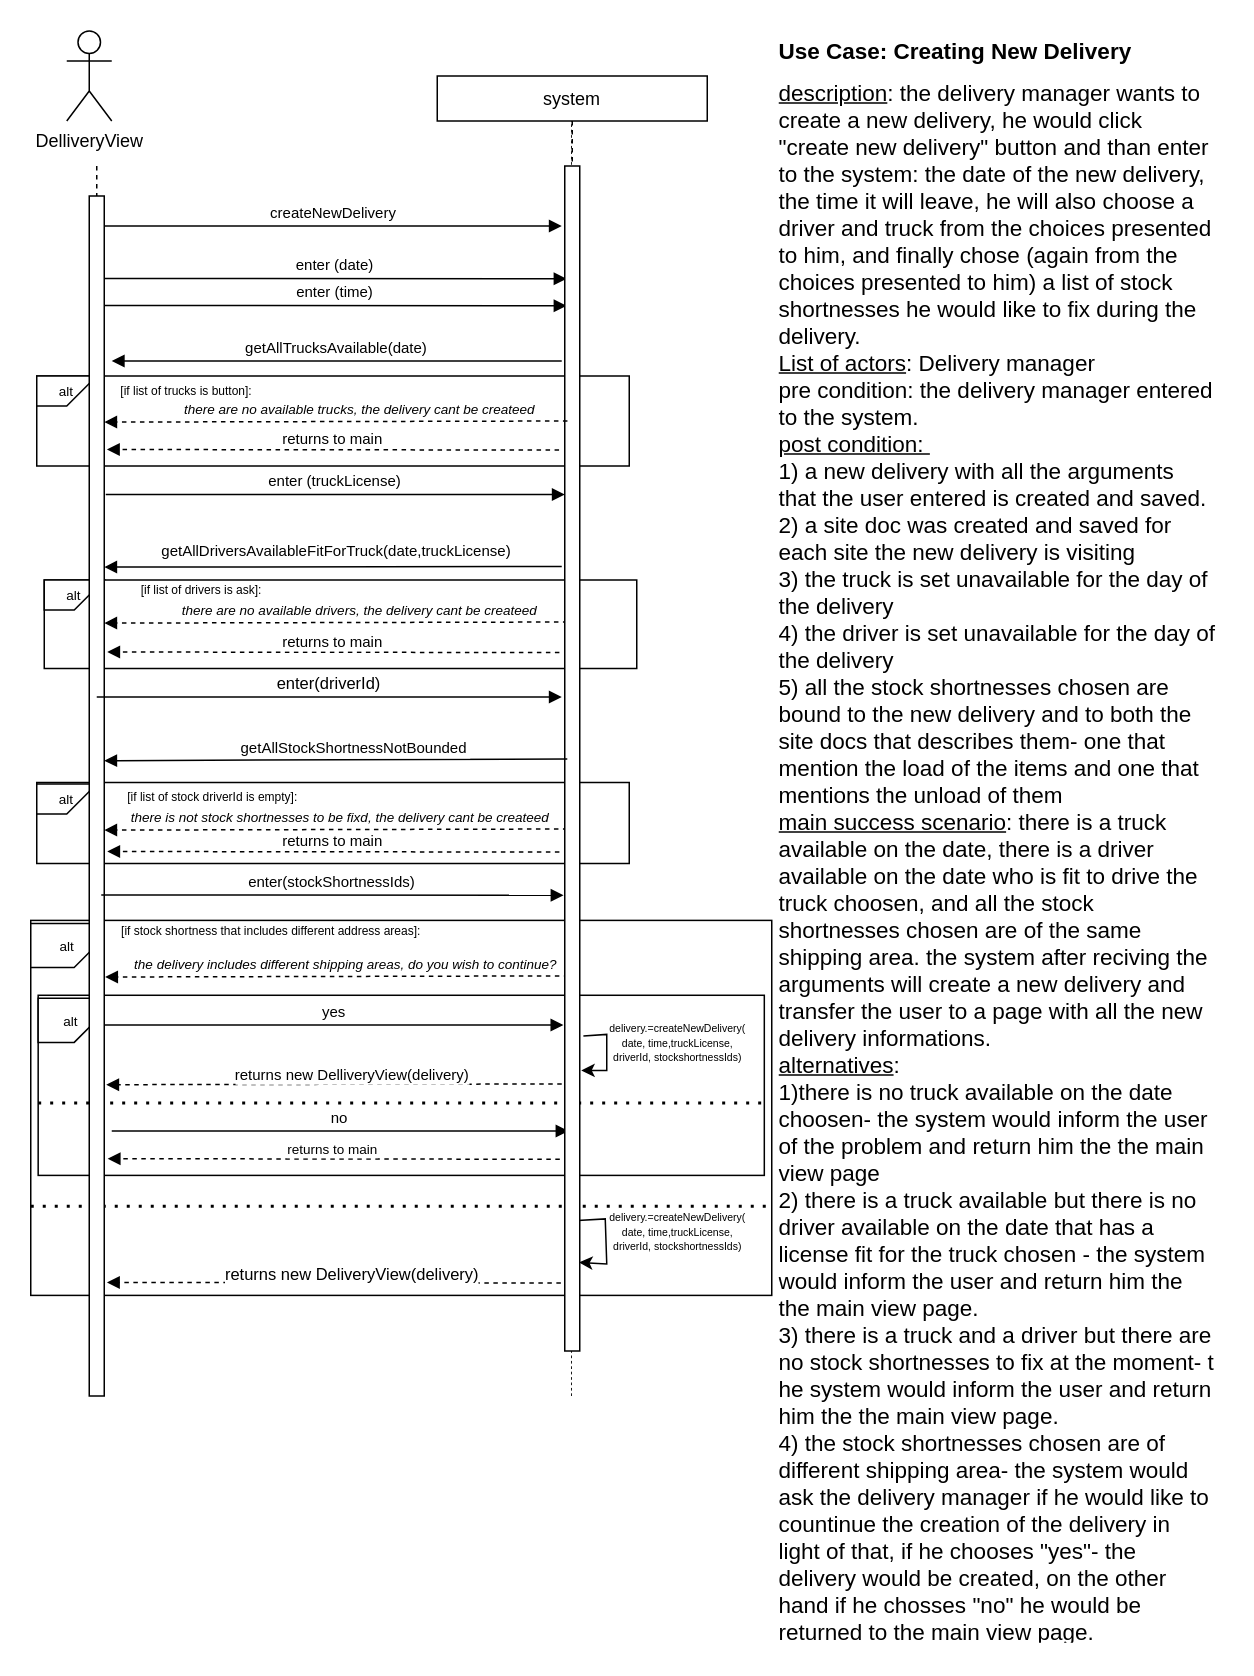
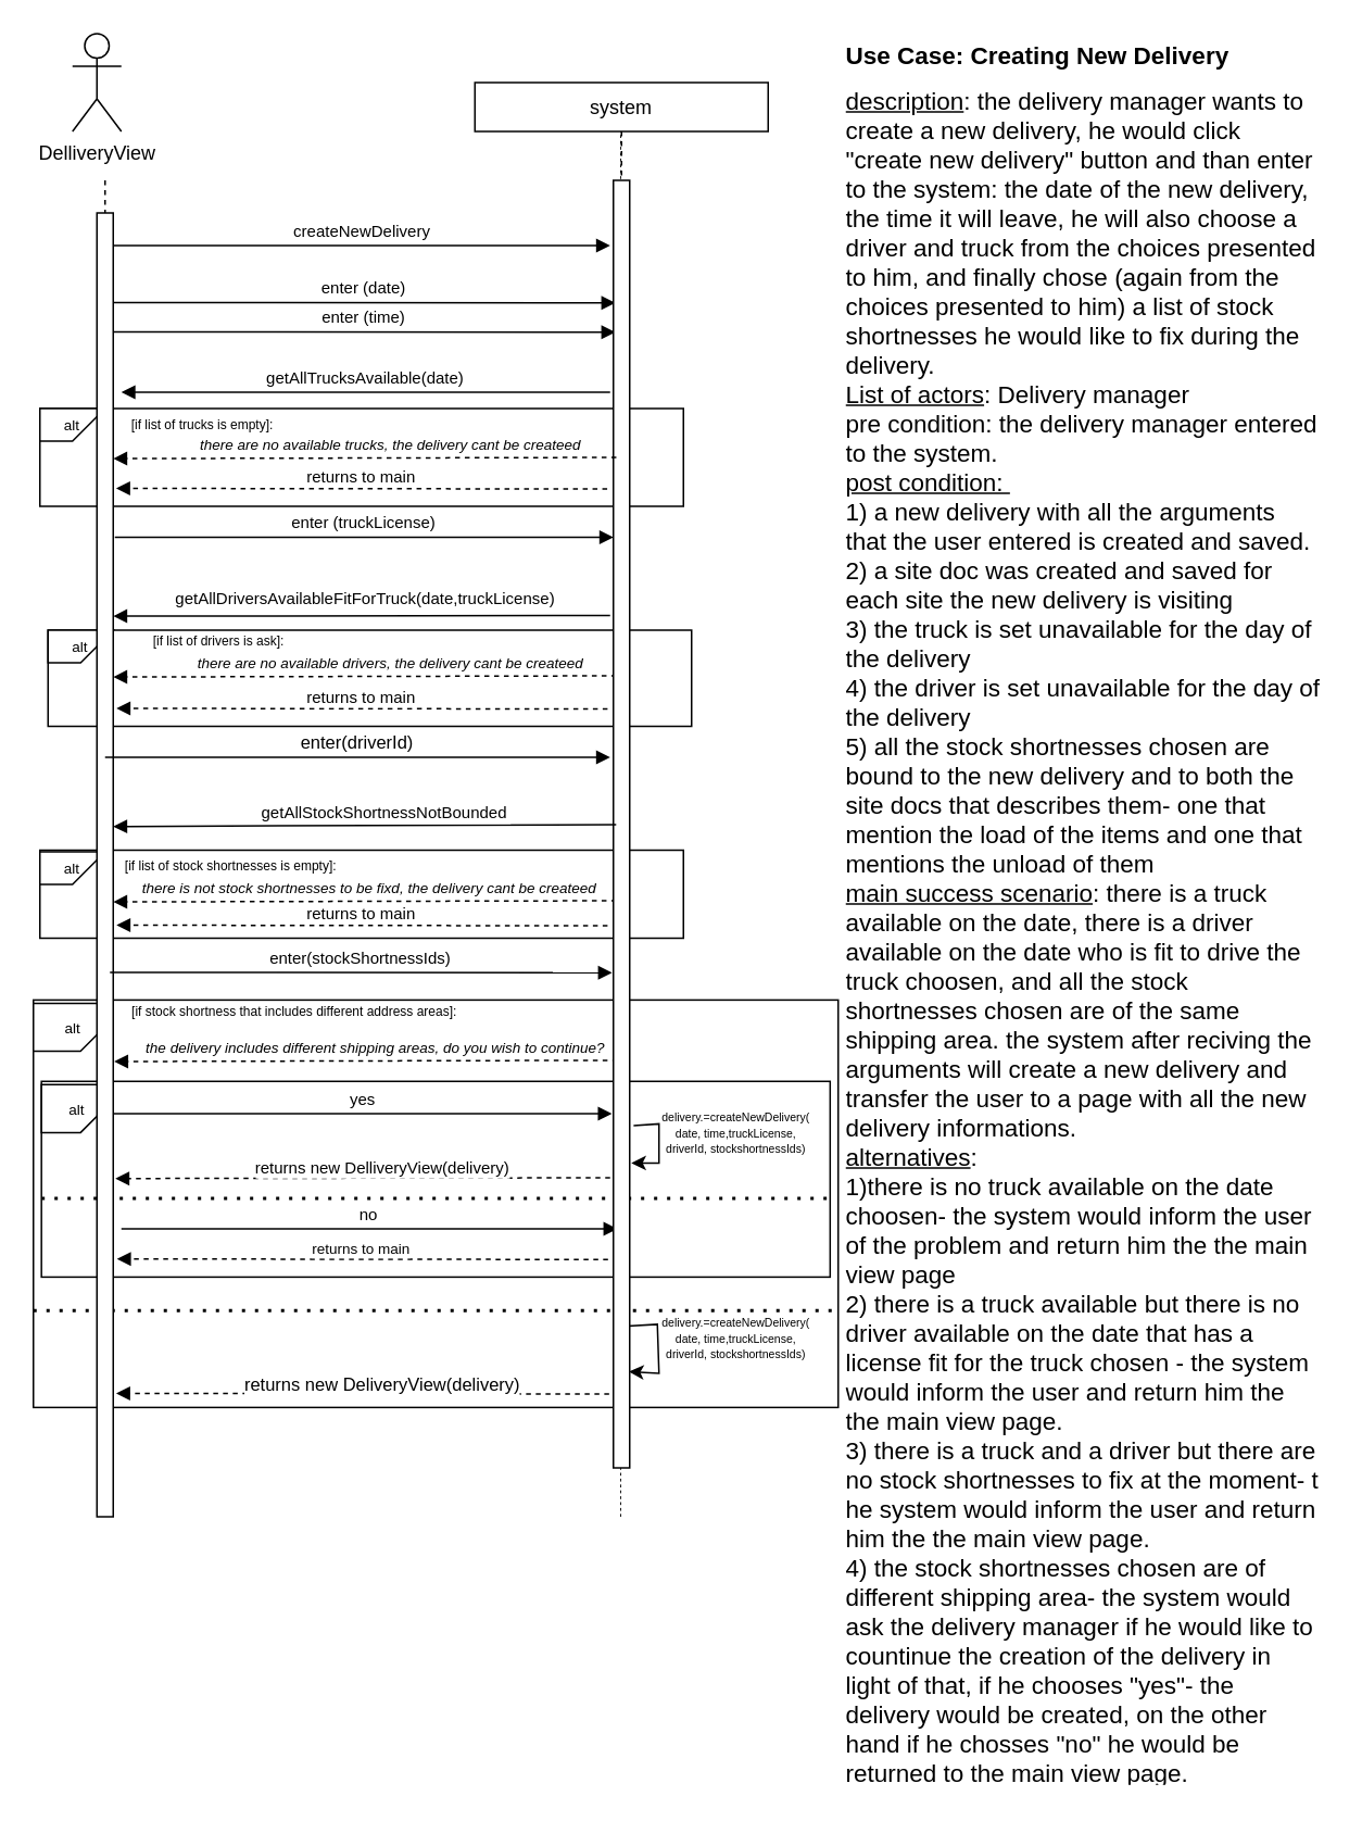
- <mxCell id="53" value="&lt;font style=&quot;font-size: 8px;&quot;&gt;[if list of trucks is button]:&lt;/font&gt;" style="text;html=1;strokeColor=none;fillColor=none;align=center;verticalAlign=middle;whiteSpace=wrap;rounded=0;fontSize=8;" parent="1" vertex="1"><mxGeometry x="64" y="245" width="120" height="30" as="geometry" /></mxCell>
+ <mxCell id="53" value="&lt;font style=&quot;font-size: 8px;&quot;&gt;[if list of trucks is empty]:&lt;/font&gt;" style="text;html=1;strokeColor=none;fillColor=none;align=center;verticalAlign=middle;whiteSpace=wrap;rounded=0;fontSize=8;" parent="1" vertex="1"><mxGeometry x="64" y="245" width="120" height="30" as="geometry" /></mxCell>
- <mxCell id="59" value="&lt;font style=&quot;font-size: 8px;&quot;&gt;[if list of stock driverId is empty]:&lt;/font&gt;" style="text;html=1;strokeColor=none;fillColor=none;align=center;verticalAlign=middle;whiteSpace=wrap;rounded=0;fontSize=8;" parent="1" vertex="1"><mxGeometry x="69" y="516" width="145" height="30" as="geometry" /></mxCell>
+ <mxCell id="59" value="&lt;font style=&quot;font-size: 8px;&quot;&gt;[if list of stock shortnesses is empty]:&lt;/font&gt;" style="text;html=1;strokeColor=none;fillColor=none;align=center;verticalAlign=middle;whiteSpace=wrap;rounded=0;fontSize=8;" parent="1" vertex="1"><mxGeometry x="69" y="516" width="145" height="30" as="geometry" /></mxCell>
